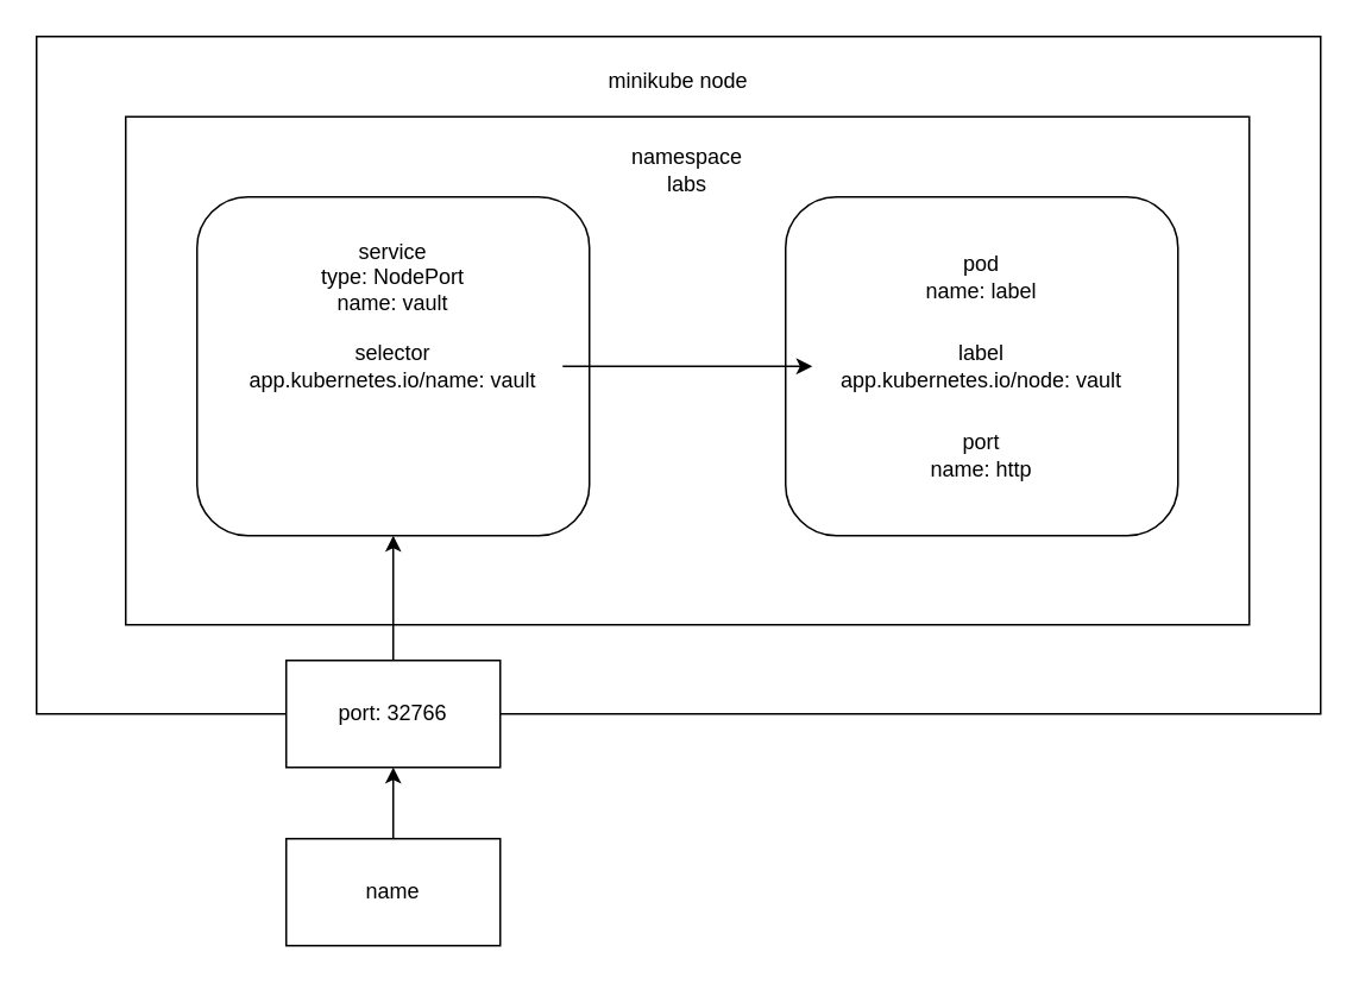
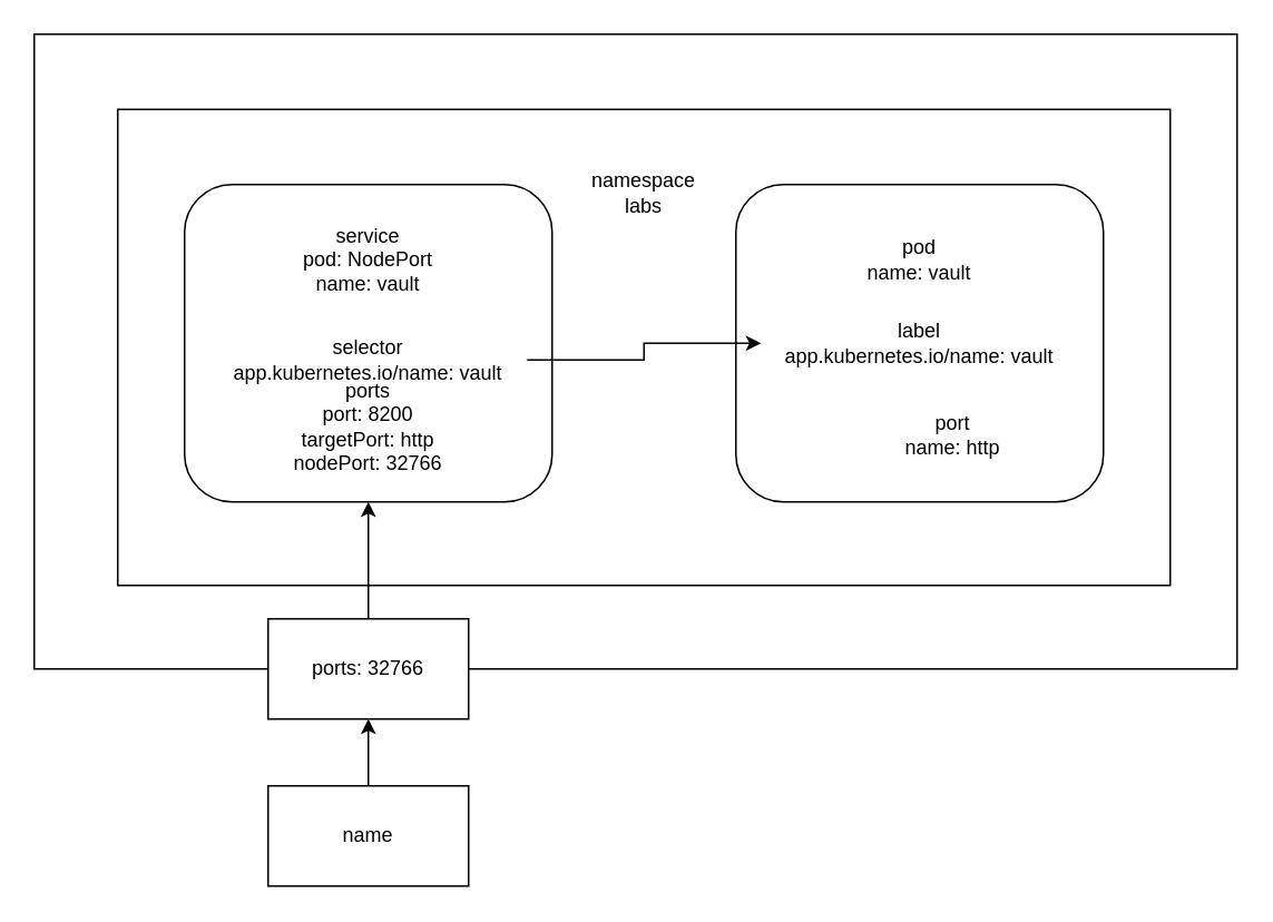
- <mxCell id="17" value="minikube node" style="text;html=1;strokeColor=none;fillColor=none;align=center;verticalAlign=middle;whiteSpace=wrap;rounded=0;" vertex="1" parent="1"><mxGeometry x="325" y="30" width="110" height="30" as="geometry" /></mxCell>
- <mxCell id="13" value="namespace&lt;br&gt;labs" style="text;html=1;strokeColor=none;fillColor=none;align=center;verticalAlign=middle;whiteSpace=wrap;rounded=0;" vertex="1" parent="1"><mxGeometry x="355" y="80" width="60" height="30" as="geometry" /></mxCell>
+ <mxCell id="13" value="namespace&lt;br&gt;labs" style="text;html=1;strokeColor=none;fillColor=none;align=center;verticalAlign=middle;whiteSpace=wrap;rounded=0;" vertex="1" parent="1"><mxGeometry x="355" y="100" width="60" height="30" as="geometry" /></mxCell>
- <mxCell id="9" value="service&lt;br&gt;type: NodePort&lt;br&gt;name: vault" style="text;html=1;strokeColor=none;fillColor=none;align=center;verticalAlign=middle;whiteSpace=wrap;rounded=0;" vertex="1" parent="1"><mxGeometry x="160" y="140" width="120" height="30" as="geometry" /></mxCell>
+ <mxCell id="9" value="service&lt;br&gt;pod: NodePort&lt;br&gt;name: vault" style="text;html=1;strokeColor=none;fillColor=none;align=center;verticalAlign=middle;whiteSpace=wrap;rounded=0;" vertex="1" parent="1"><mxGeometry x="160" y="140" width="120" height="30" as="geometry" /></mxCell>
- <mxCell id="5" value="pod&lt;br&gt;name: label" style="text;html=1;strokeColor=none;fillColor=none;align=center;verticalAlign=middle;whiteSpace=wrap;rounded=0;" vertex="1" parent="1"><mxGeometry x="490" y="140" width="120" height="30" as="geometry" /></mxCell>
+ <mxCell id="5" value="pod&lt;br&gt;name: vault" style="text;html=1;strokeColor=none;fillColor=none;align=center;verticalAlign=middle;whiteSpace=wrap;rounded=0;" vertex="1" parent="1"><mxGeometry x="490" y="140" width="120" height="30" as="geometry" /></mxCell>
- <mxCell id="11" value="selector&lt;br&gt;app.kubernetes.io/name: vault" style="text;html=1;strokeColor=none;fillColor=none;align=center;verticalAlign=middle;whiteSpace=wrap;rounded=0;" vertex="1" parent="1"><mxGeometry x="125" y="190" width="190" height="30" as="geometry" /></mxCell>
+ <mxCell id="11" value="selector&lt;br&gt;app.kubernetes.io/name: vault" style="text;html=1;strokeColor=none;fillColor=none;align=center;verticalAlign=middle;whiteSpace=wrap;rounded=0;" vertex="1" parent="1"><mxGeometry x="125" y="200" width="190" height="30" as="geometry" /></mxCell>
- <mxCell id="6" value="label&lt;br&gt;app.kubernetes.io/node: vault" style="text;html=1;strokeColor=none;fillColor=none;align=center;verticalAlign=middle;whiteSpace=wrap;rounded=0;" vertex="1" parent="1"><mxGeometry x="455" y="190" width="190" height="30" as="geometry" /></mxCell>
+ <mxCell id="6" value="label&lt;br&gt;app.kubernetes.io/name: vault" style="text;html=1;strokeColor=none;fillColor=none;align=center;verticalAlign=middle;whiteSpace=wrap;rounded=0;" vertex="1" parent="1"><mxGeometry x="455" y="190" width="190" height="30" as="geometry" /></mxCell>
+ <mxCell id="12" value="ports&lt;br&gt;port: 8200&lt;br&gt;targetPort: http&lt;br&gt;nodePort: 32766" style="text;html=1;strokeColor=none;fillColor=none;align=center;verticalAlign=middle;whiteSpace=wrap;rounded=0;" vertex="1" parent="1"><mxGeometry x="170" y="240" width="100" height="30" as="geometry" /></mxCell>
- <mxCell id="7" value="port&lt;br&gt;name: http" style="text;html=1;strokeColor=none;fillColor=none;align=center;verticalAlign=middle;whiteSpace=wrap;rounded=0;" vertex="1" parent="1"><mxGeometry x="520" y="240" width="60" height="30" as="geometry" /></mxCell>
+ <mxCell id="7" value="port&lt;br&gt;name: http" style="text;html=1;strokeColor=none;fillColor=none;align=center;verticalAlign=middle;whiteSpace=wrap;rounded=0;" vertex="1" parent="1"><mxGeometry x="540" y="245" width="60" height="30" as="geometry" /></mxCell>
- <mxCell id="16" value="port: 32766" style="text;html=1;strokeColor=none;fillColor=none;align=center;verticalAlign=middle;whiteSpace=wrap;rounded=0;" vertex="1" parent="1"><mxGeometry x="170" y="385" width="100" height="30" as="geometry" /></mxCell>
+ <mxCell id="16" value="ports: 32766" style="text;html=1;strokeColor=none;fillColor=none;align=center;verticalAlign=middle;whiteSpace=wrap;rounded=0;" vertex="1" parent="1"><mxGeometry x="170" y="385" width="100" height="30" as="geometry" /></mxCell>
